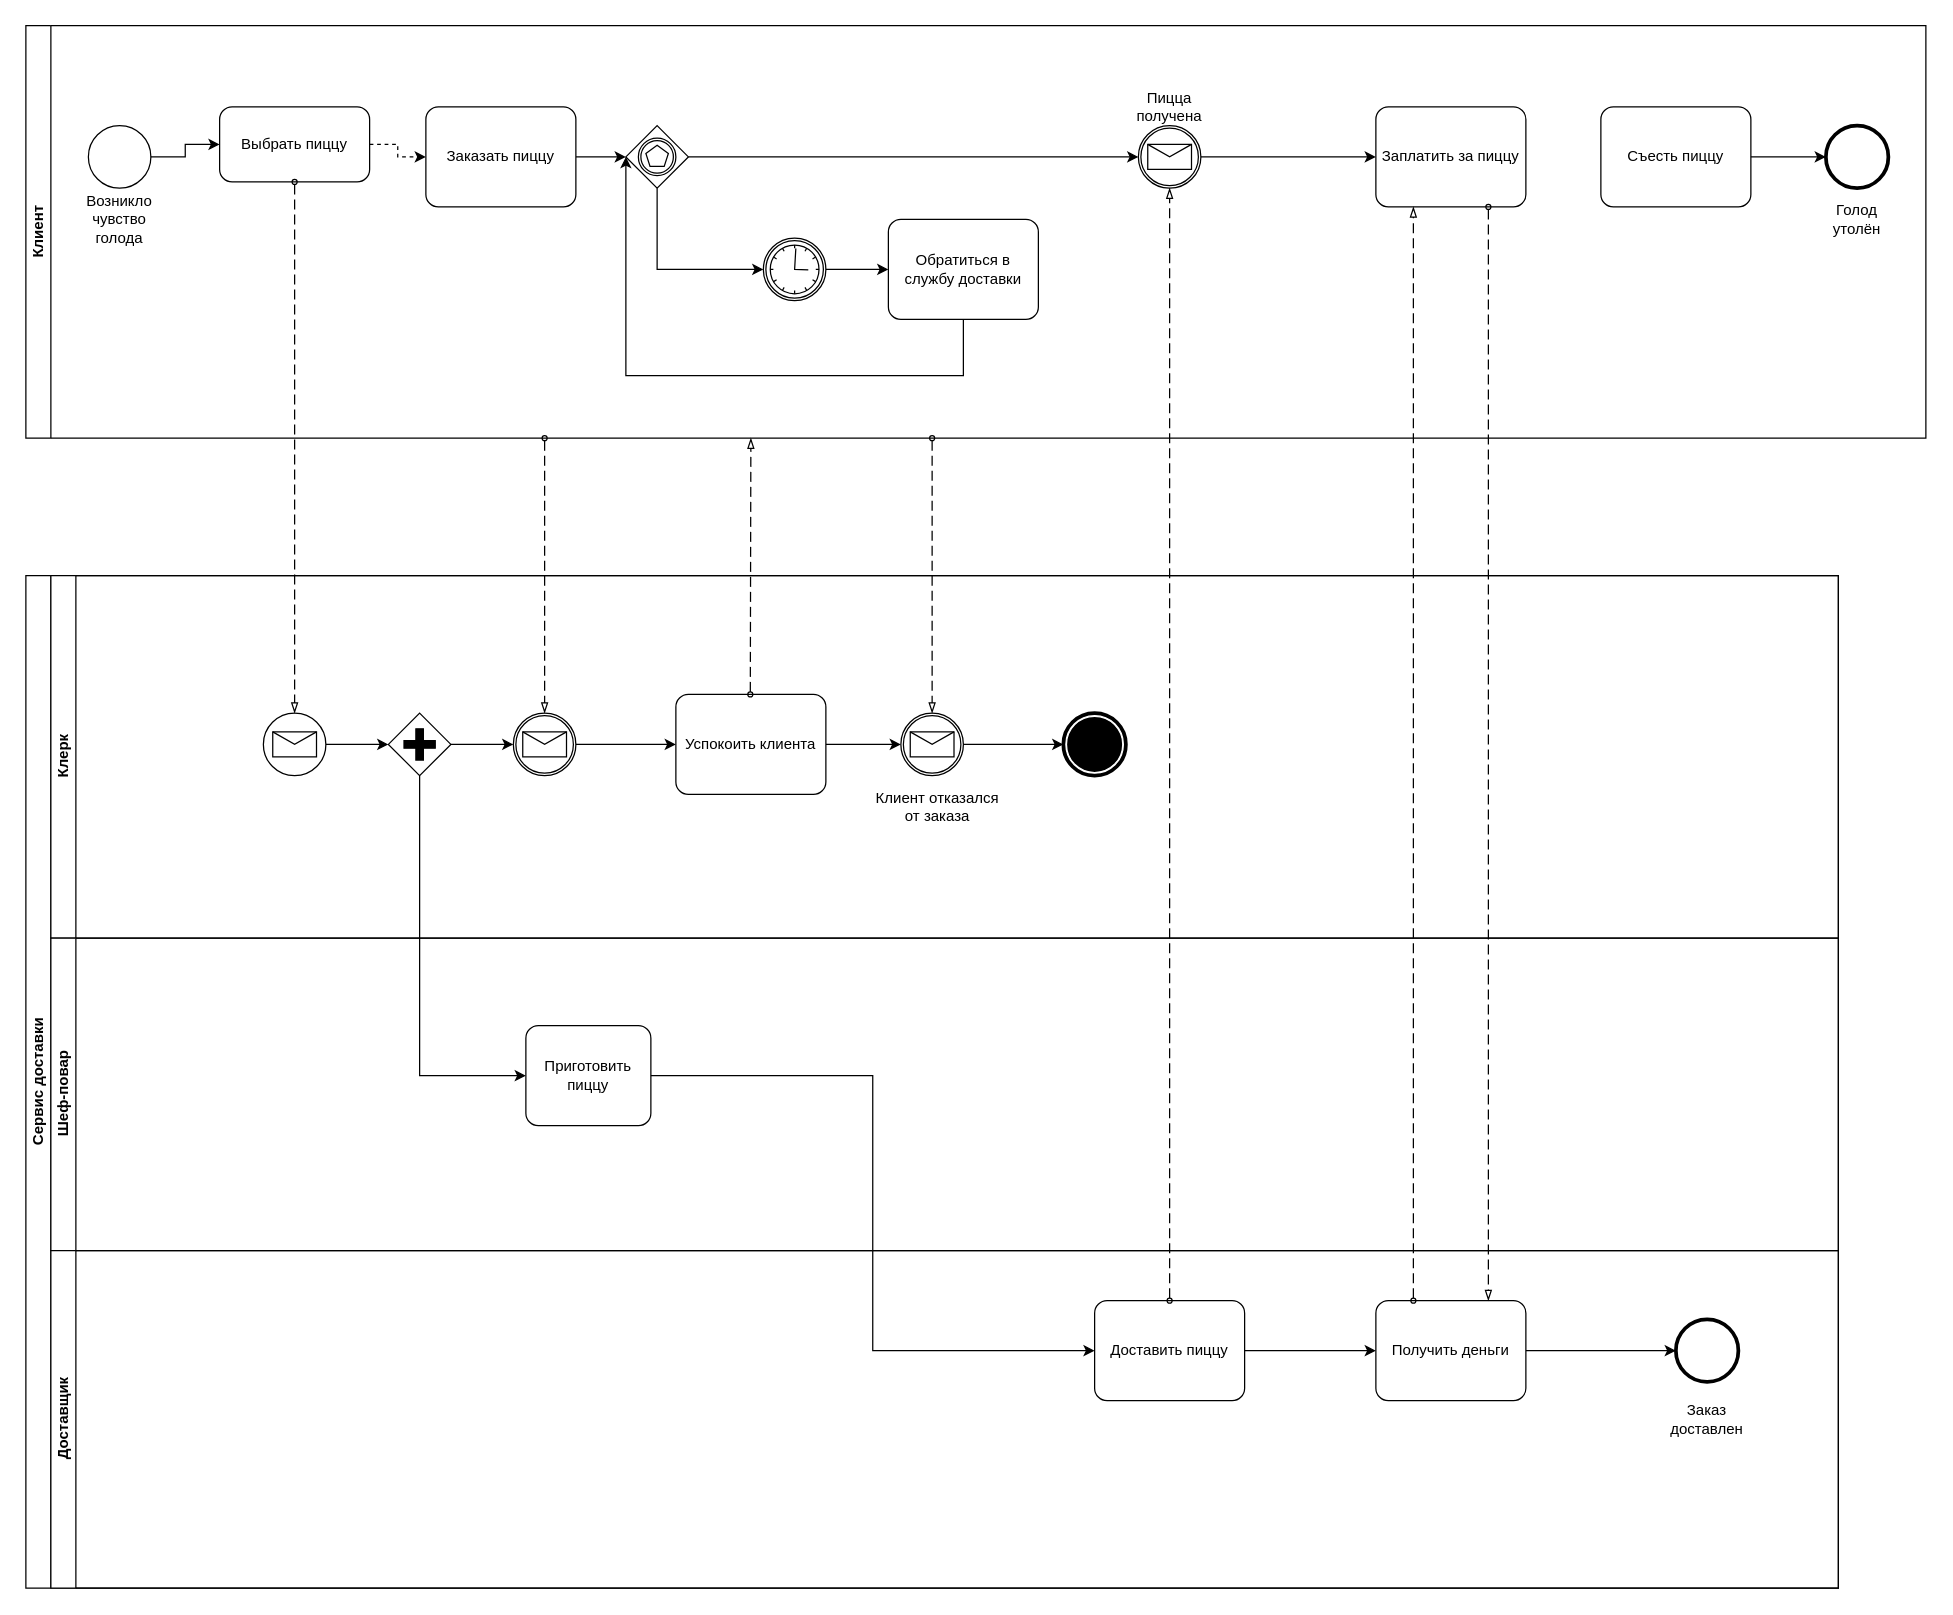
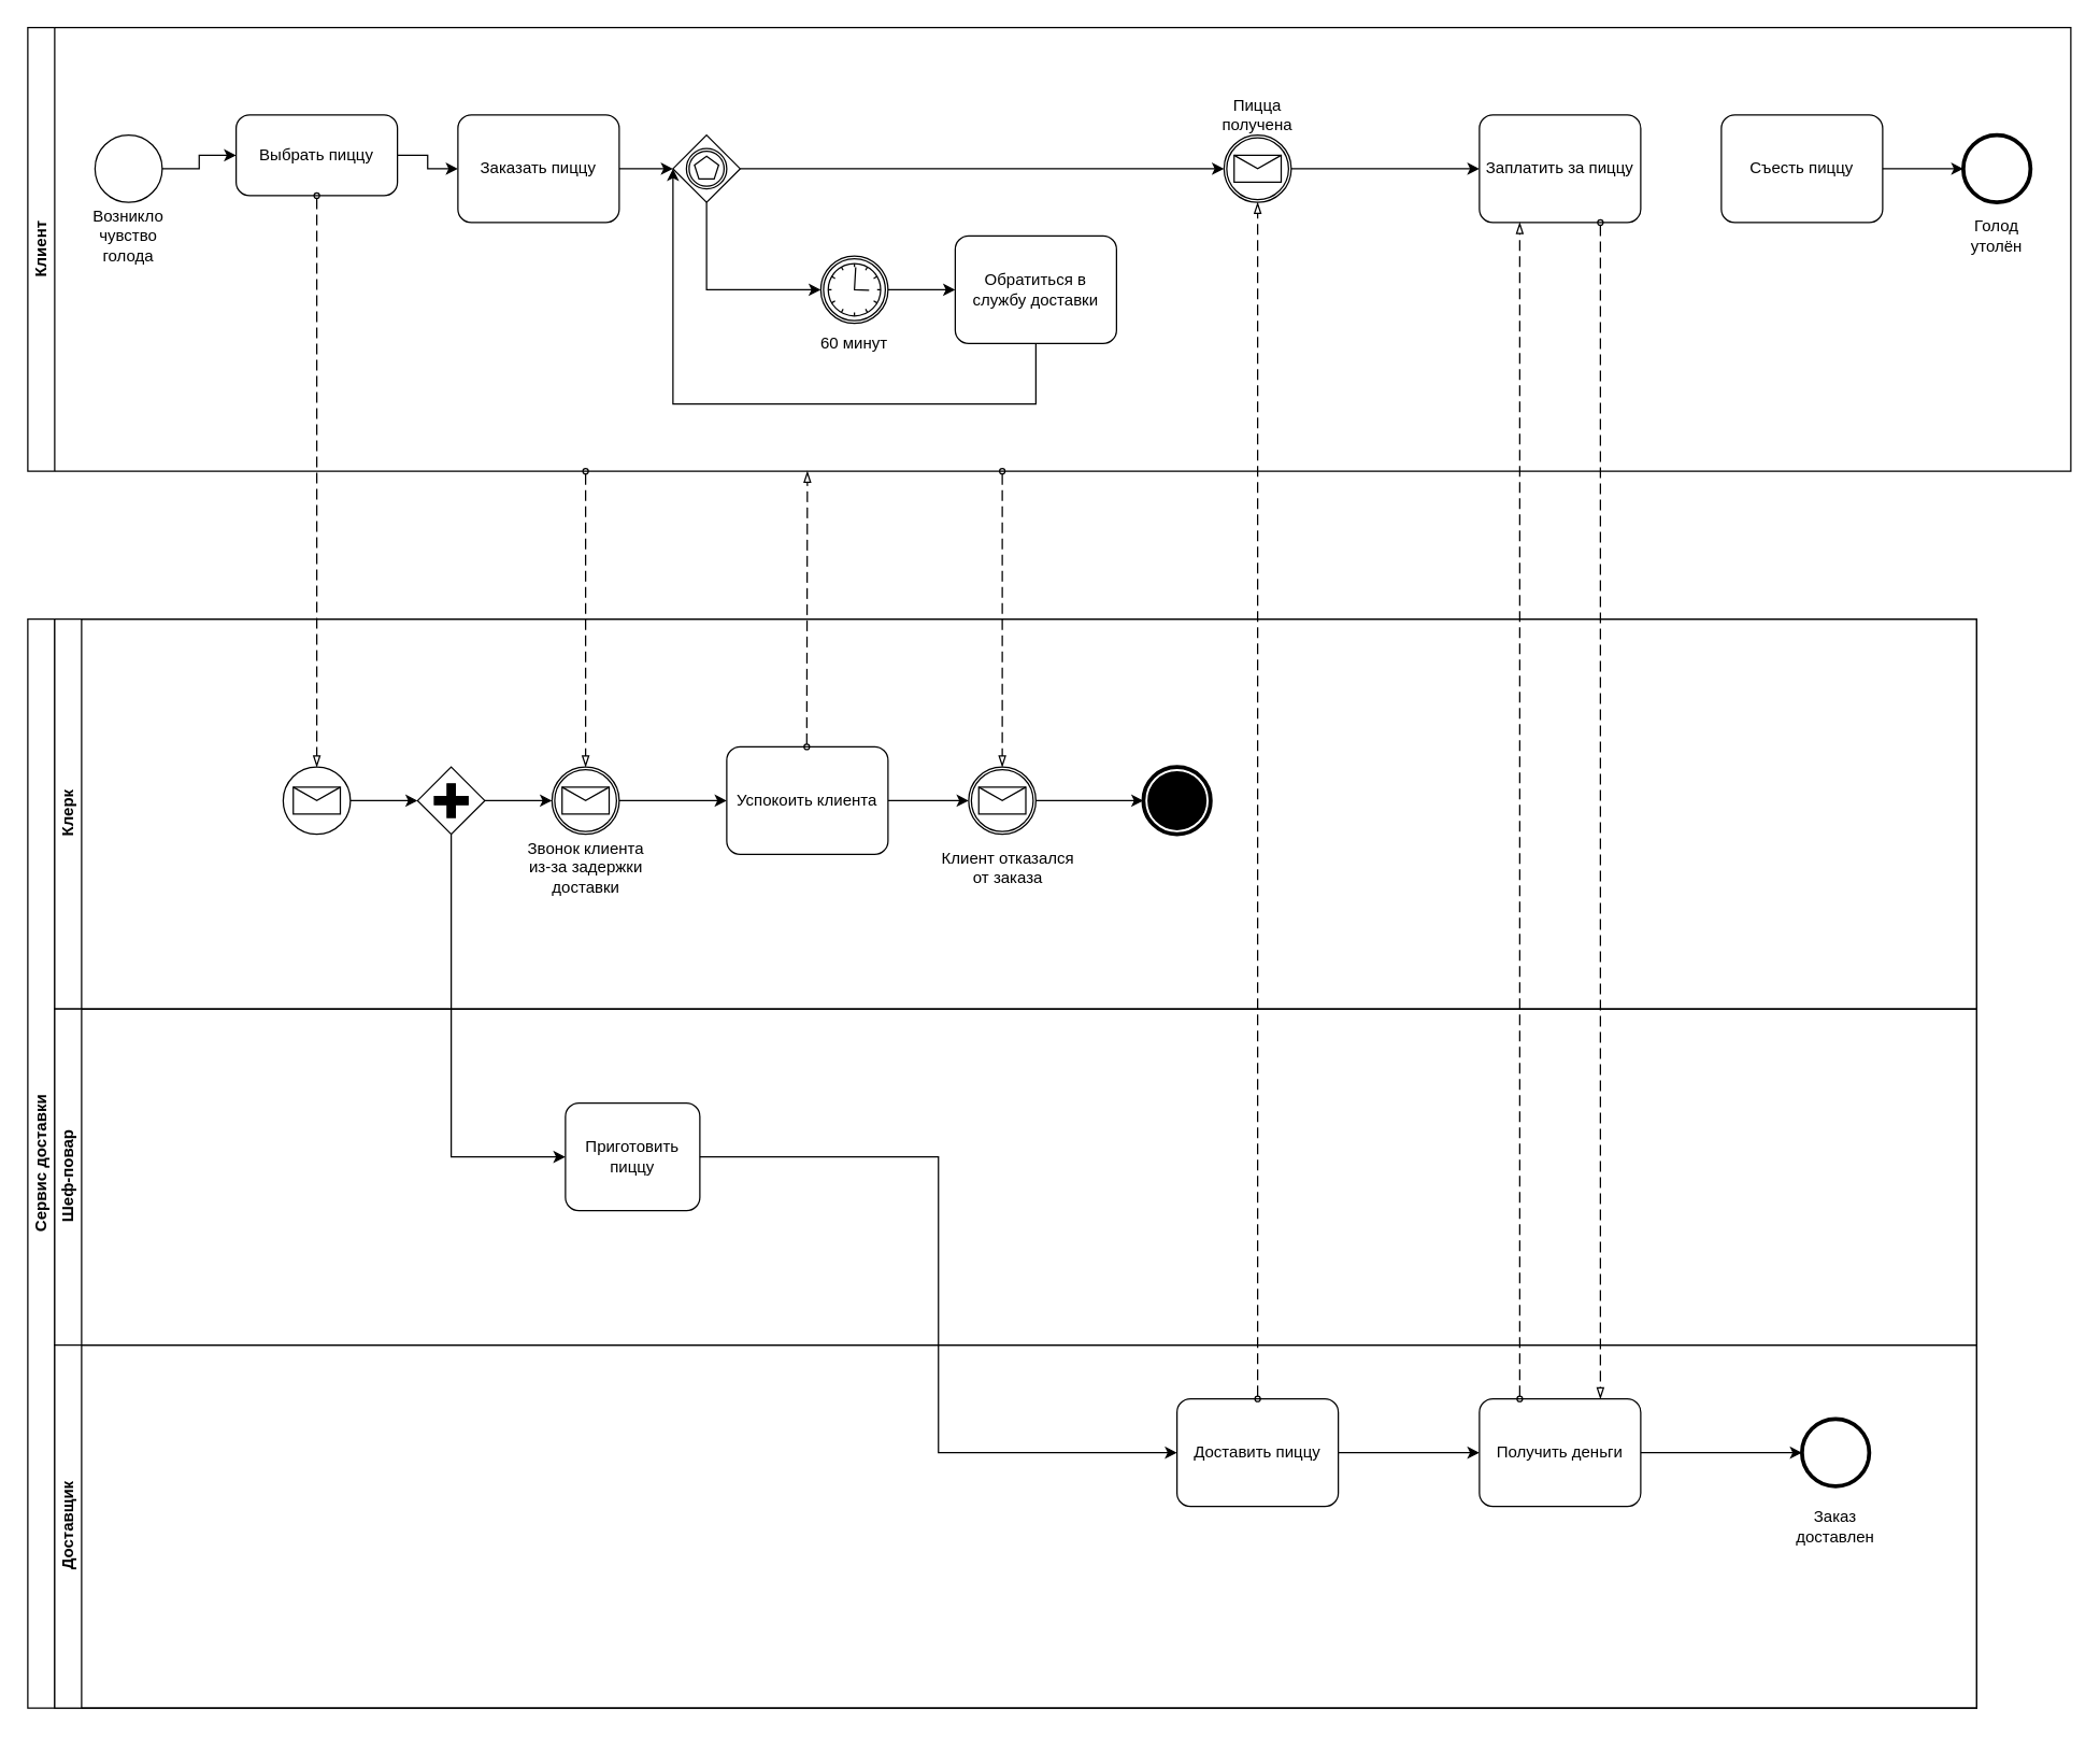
- <mxCell id="5" style="edgeStyle=orthogonalEdgeStyle;rounded=0;orthogonalLoop=1;jettySize=auto;html=1;dashed=1;" edge="1" parent="2" source="6" target="9"><mxGeometry relative="1" as="geometry" /></mxCell>
+ <mxCell id="5" style="edgeStyle=orthogonalEdgeStyle;rounded=0;orthogonalLoop=1;jettySize=auto;html=1;" edge="1" parent="2" source="6" target="9"><mxGeometry relative="1" as="geometry" /></mxCell>
+ <mxCell id="13" value="60 минут" style="text;html=1;align=center;verticalAlign=middle;whiteSpace=wrap;rounded=0;" vertex="1" parent="2"><mxGeometry x="585" y="220" width="60" height="30" as="geometry" /></mxCell>
+ <mxCell id="33" value="Звонок клиента из-за задержки доставки" style="text;html=1;align=center;verticalAlign=middle;whiteSpace=wrap;rounded=0;" vertex="1" parent="27"><mxGeometry x="347.5" y="170" width="95" height="30" as="geometry" /></mxCell>
